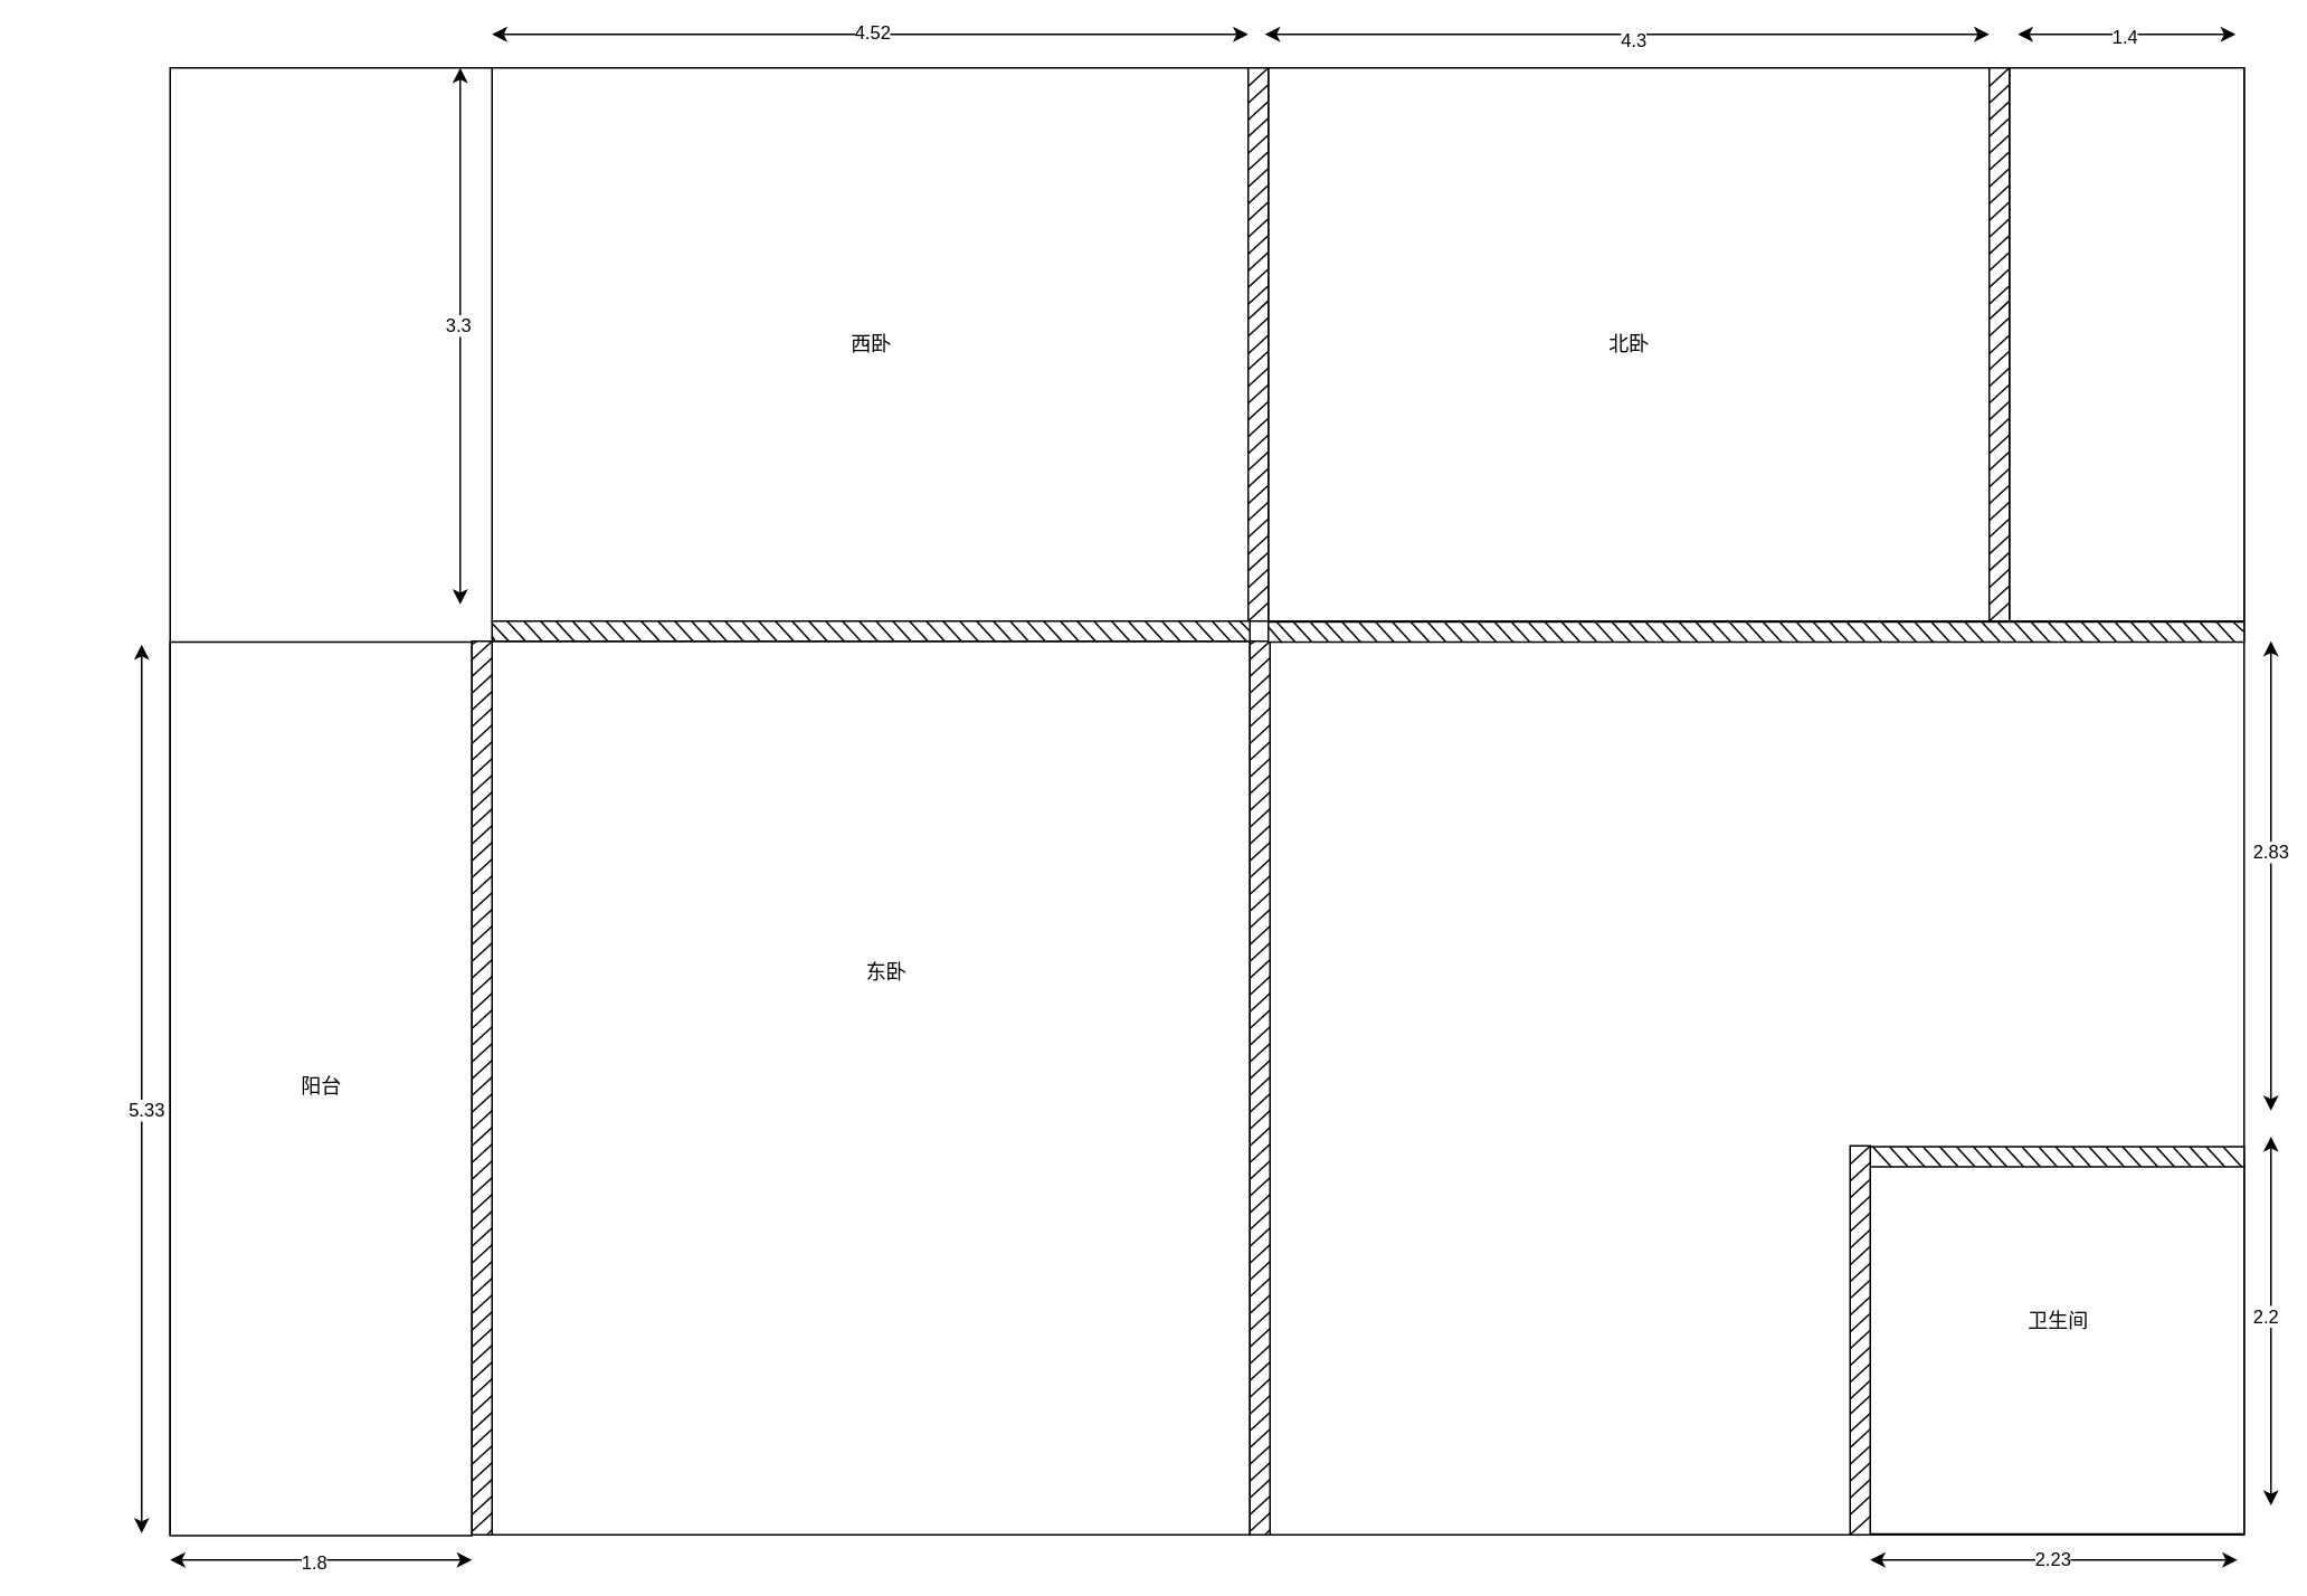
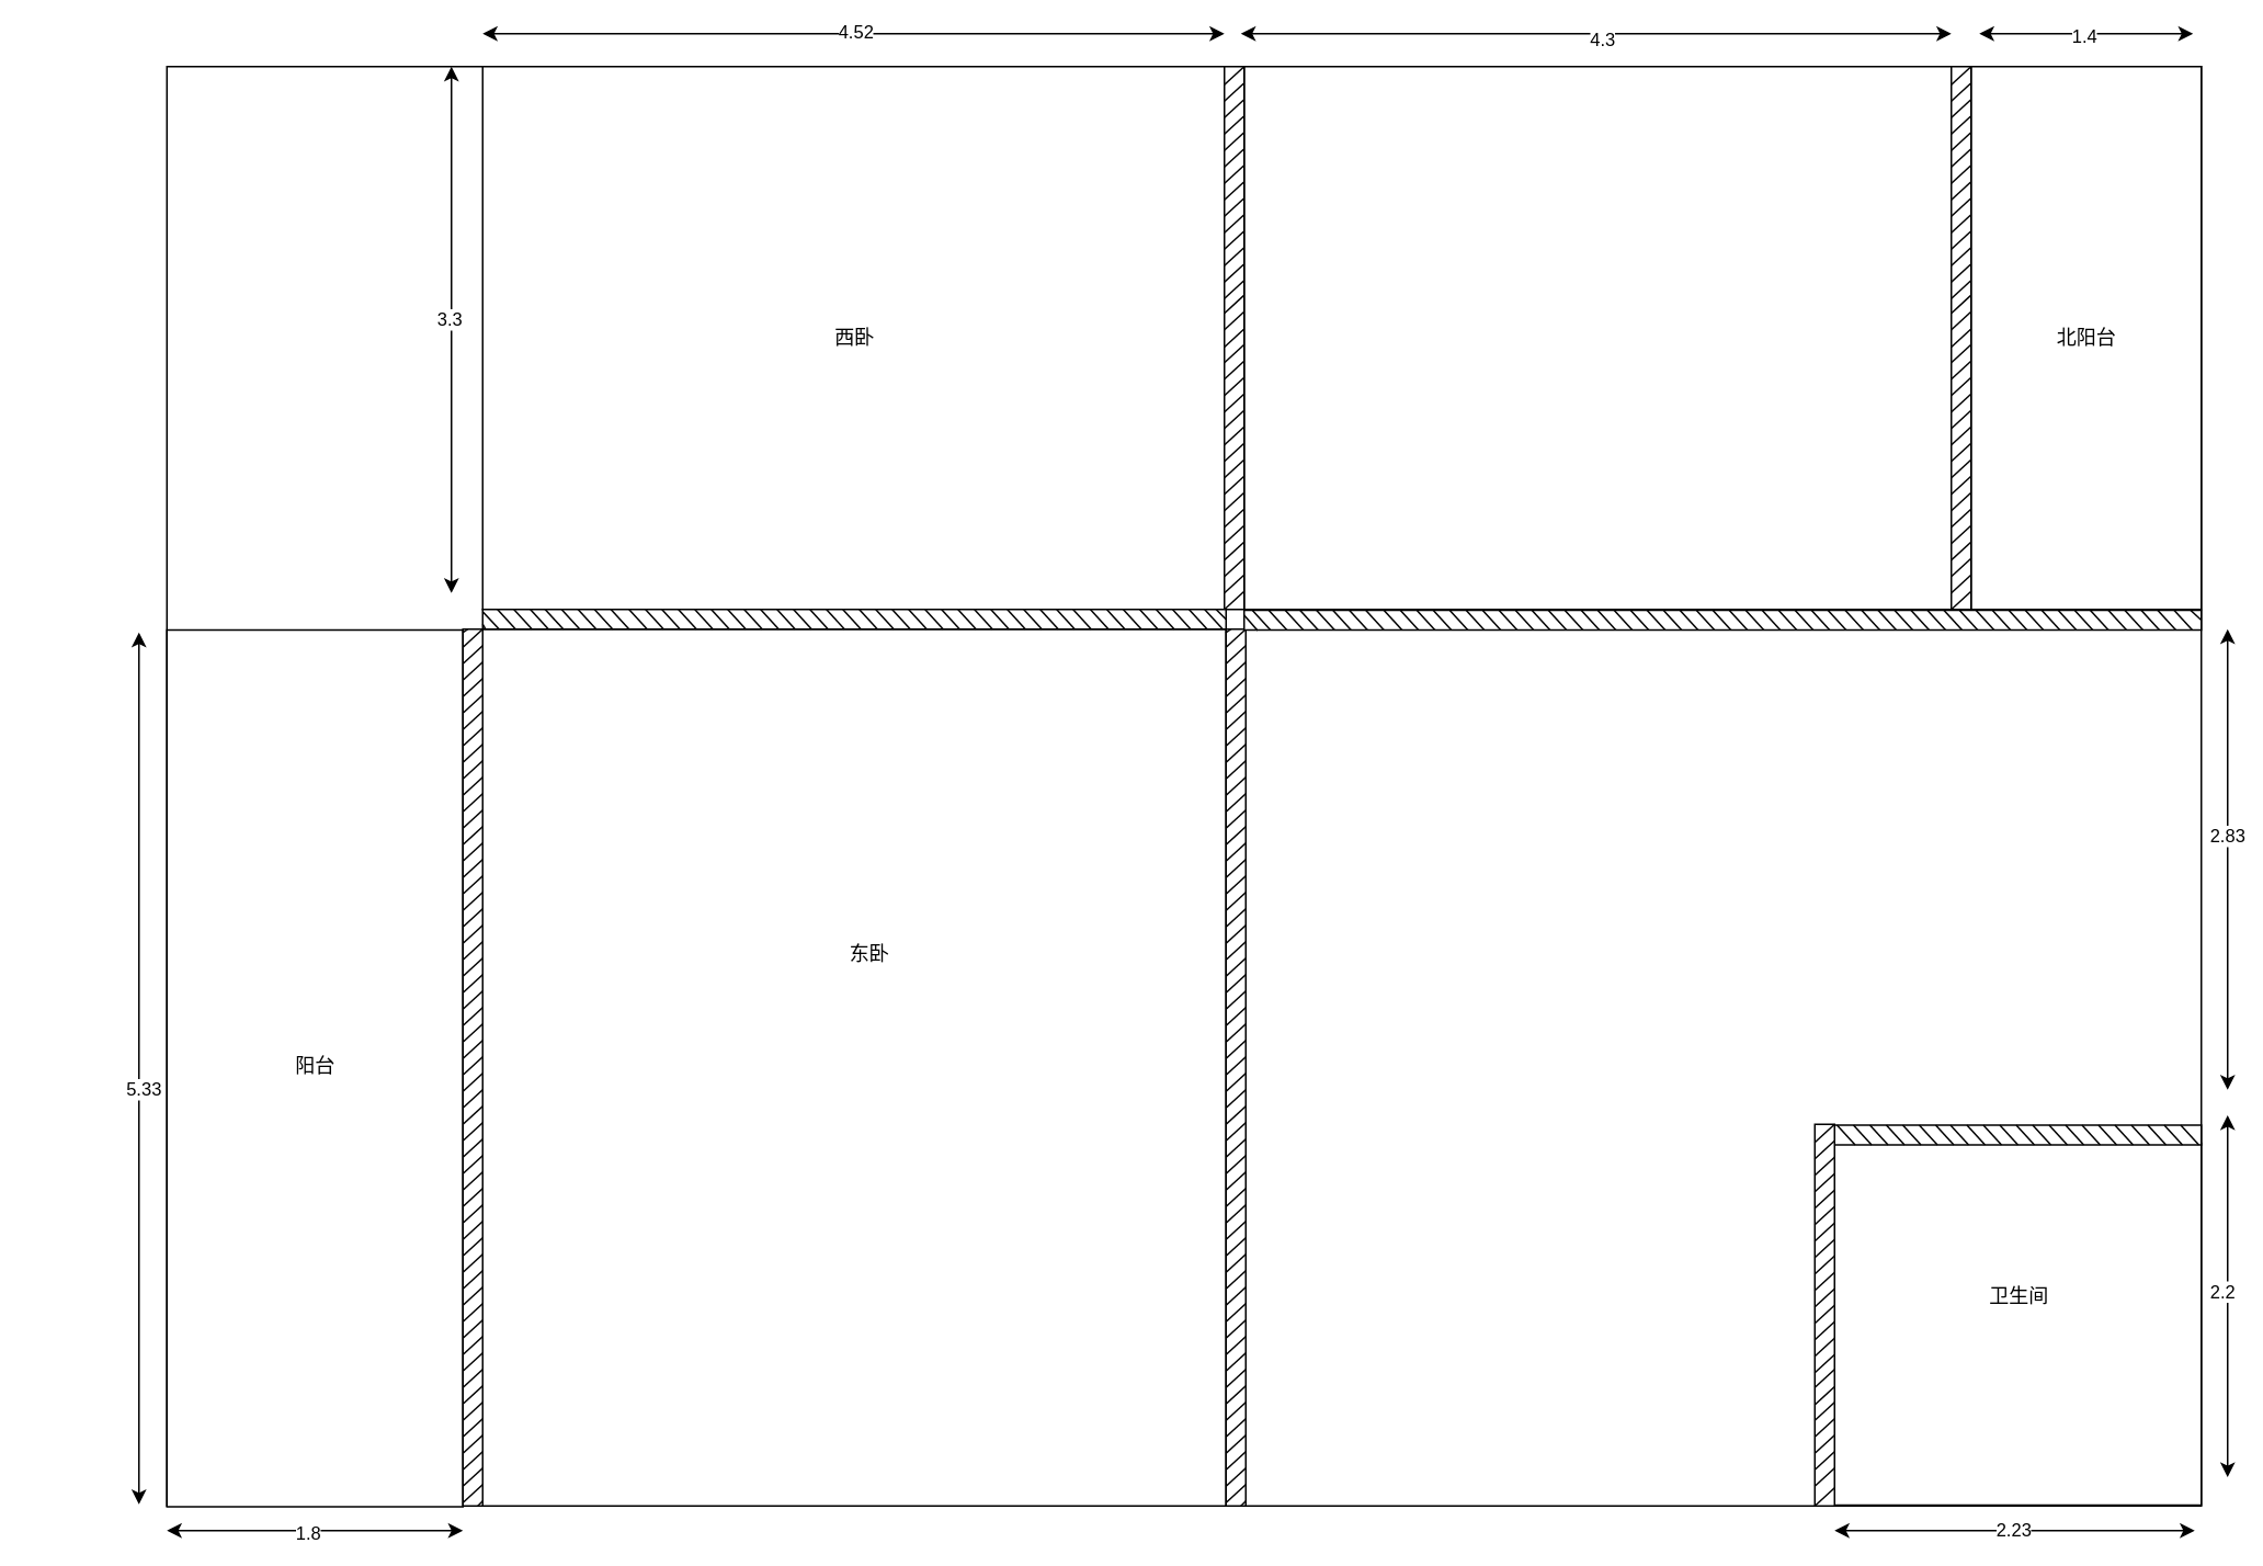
- <mxCell id="374" value="北卧" style="text;html=1;align=center;verticalAlign=middle;resizable=0;points=[];autosize=1;strokeColor=none;fillColor=none;" vertex="1" parent="1"><mxGeometry x="946" y="190" width="50" height="30" as="geometry" /></mxCell>
+ <mxCell id="373" value="北阳台" style="text;html=1;align=center;verticalAlign=middle;resizable=0;points=[];autosize=1;strokeColor=none;fillColor=none;" vertex="1" parent="1"><mxGeometry x="1238" y="190" width="60" height="30" as="geometry" /></mxCell>
